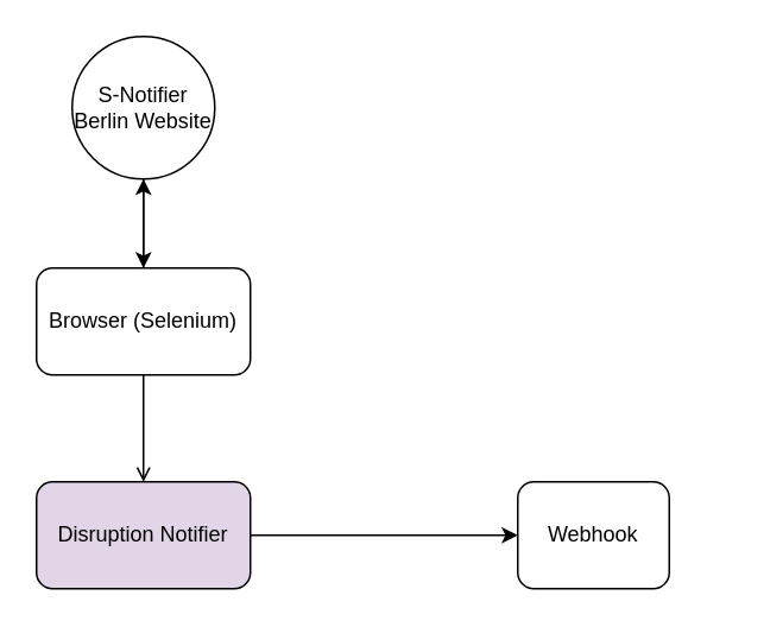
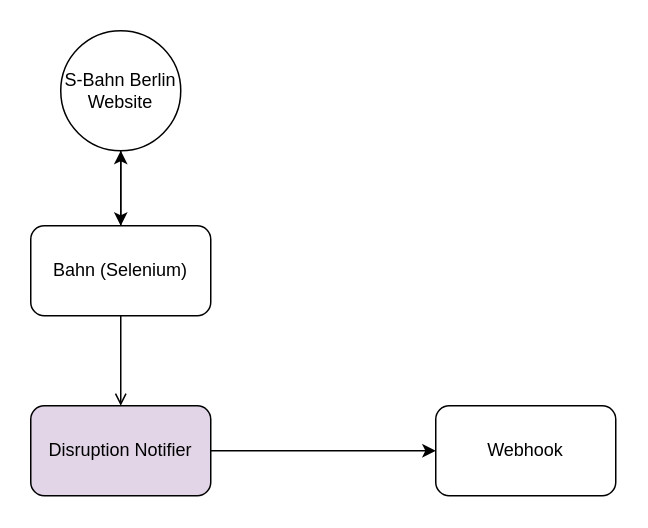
- <mxCell id="3" value="S-Notifier Berlin Website" style="ellipse;whiteSpace=wrap;html=1;aspect=fixed;" parent="1" vertex="1"><mxGeometry x="40" y="20" width="80" height="80" as="geometry" /></mxCell>
+ <mxCell id="3" value="S-Bahn Berlin Website" style="ellipse;whiteSpace=wrap;html=1;aspect=fixed;" parent="1" vertex="1"><mxGeometry x="40" y="20" width="80" height="80" as="geometry" /></mxCell>
- <mxCell id="9" value="Browser (Selenium)" style="rounded=1;whiteSpace=wrap;html=1;" vertex="1" parent="1"><mxGeometry x="20" y="150" width="120" height="60" as="geometry" /></mxCell>
+ <mxCell id="9" value="Bahn (Selenium)" style="rounded=1;whiteSpace=wrap;html=1;" vertex="1" parent="1"><mxGeometry x="20" y="150" width="120" height="60" as="geometry" /></mxCell>
- <mxCell id="6" value="Webhook" style="rounded=1;whiteSpace=wrap;html=1;" parent="1" vertex="1"><mxGeometry x="290" y="270" width="85" height="60" as="geometry" /></mxCell>
+ <mxCell id="6" value="Webhook" style="rounded=1;whiteSpace=wrap;html=1;" parent="1" vertex="1"><mxGeometry x="290" y="270" width="120" height="60" as="geometry" /></mxCell>
